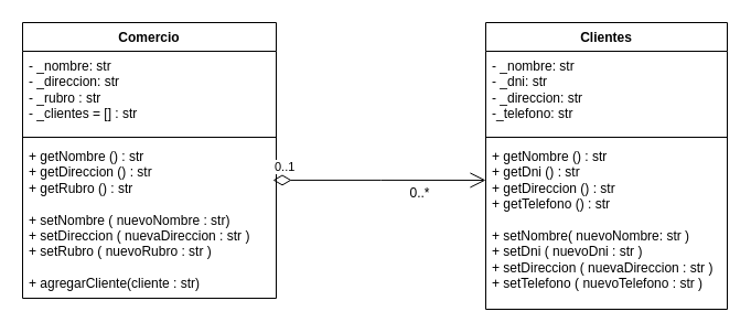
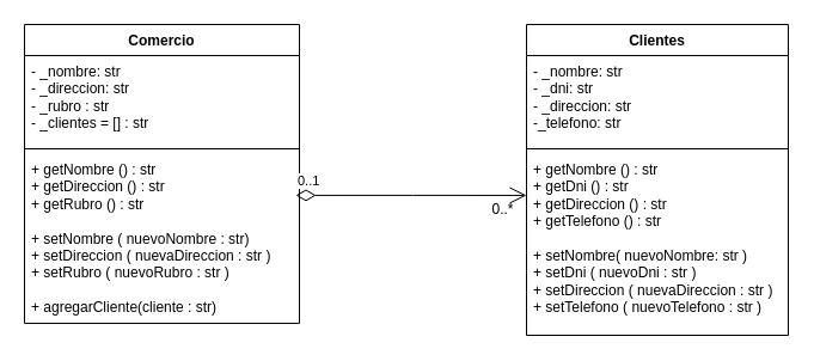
- <mxCell id="11" value="0..*" style="text;html=1;align=center;verticalAlign=middle;resizable=0;points=[];autosize=1;strokeColor=none;fillColor=none;" vertex="1" parent="1"><mxGeometry x="360" y="160" width="40" height="30" as="geometry" /></mxCell>
+ <mxCell id="11" value="0..*" style="text;html=1;align=center;verticalAlign=middle;resizable=0;points=[];autosize=1;strokeColor=none;fillColor=none;" vertex="1" parent="1"><mxGeometry x="400" y="160" width="40" height="30" as="geometry" /></mxCell>
